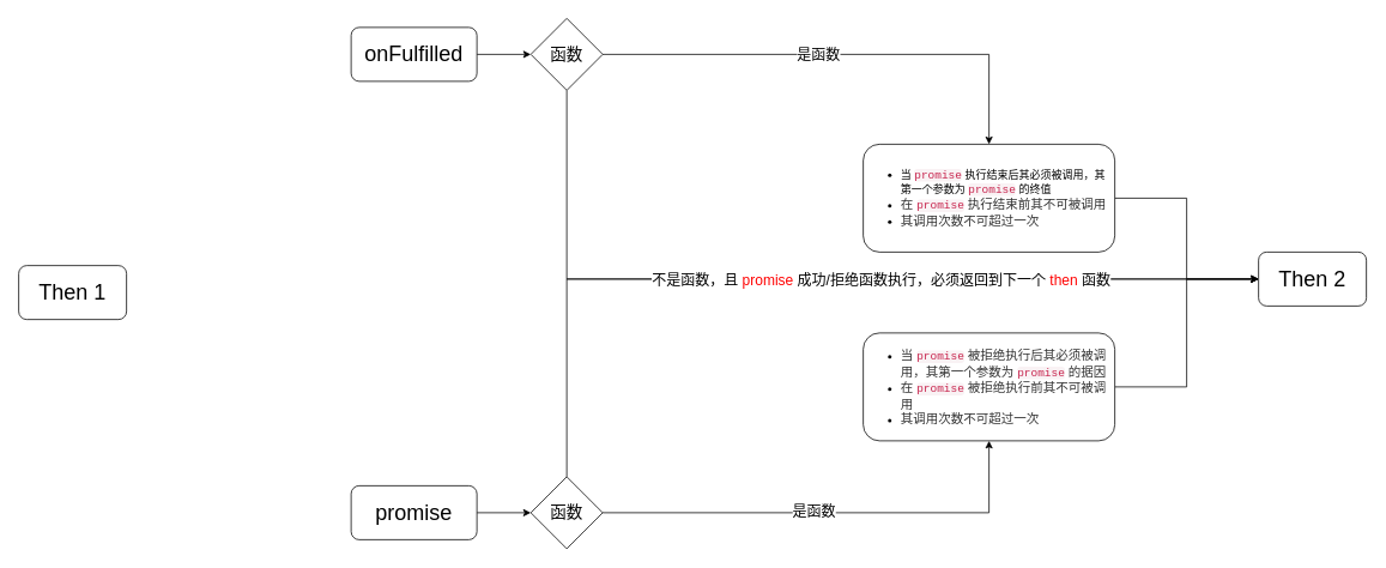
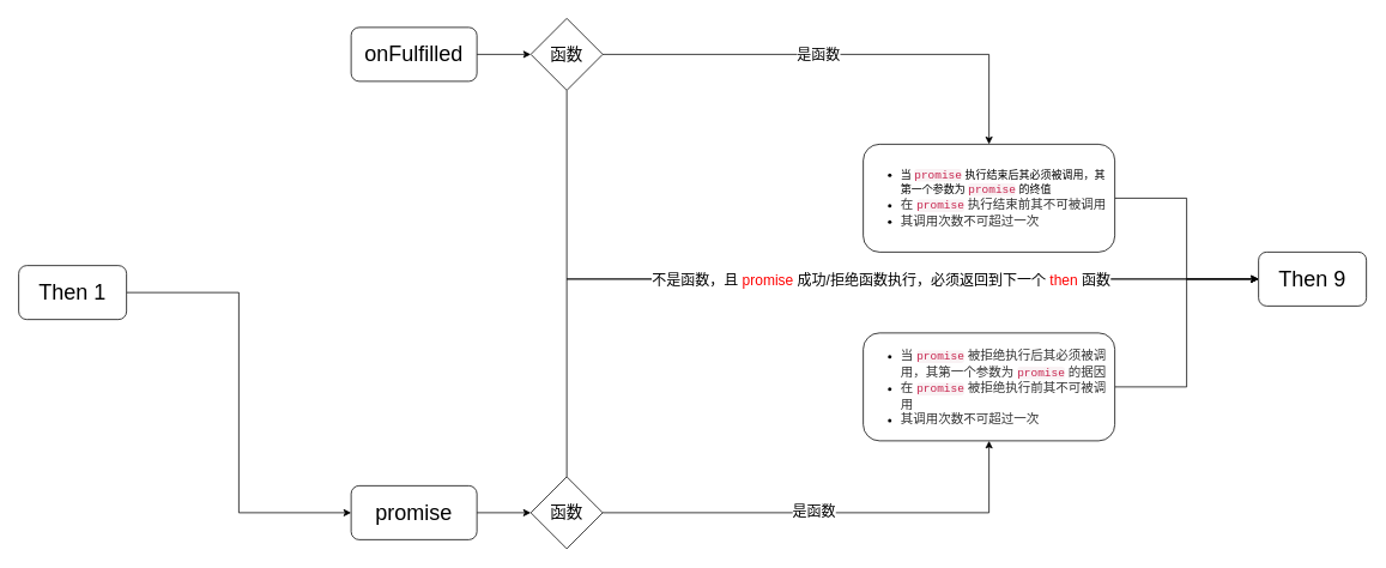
- <mxCell id="22" value="&lt;font style=&quot;font-size: 24px&quot;&gt;Then 2&lt;/font&gt;" style="rounded=1;whiteSpace=wrap;html=1;" parent="1" vertex="1"><mxGeometry x="1400" y="280" width="120" height="60" as="geometry" /></mxCell>
+ <mxCell id="22" value="&lt;font style=&quot;font-size: 24px&quot;&gt;Then 9&lt;/font&gt;" style="rounded=1;whiteSpace=wrap;html=1;" parent="1" vertex="1"><mxGeometry x="1400" y="280" width="120" height="60" as="geometry" /></mxCell>
+ <mxCell id="6" style="edgeStyle=orthogonalEdgeStyle;rounded=0;orthogonalLoop=1;jettySize=auto;html=1;entryX=0;entryY=0.5;entryDx=0;entryDy=0;" parent="1" source="7" target="5" edge="1"><mxGeometry relative="1" as="geometry" /></mxCell>
